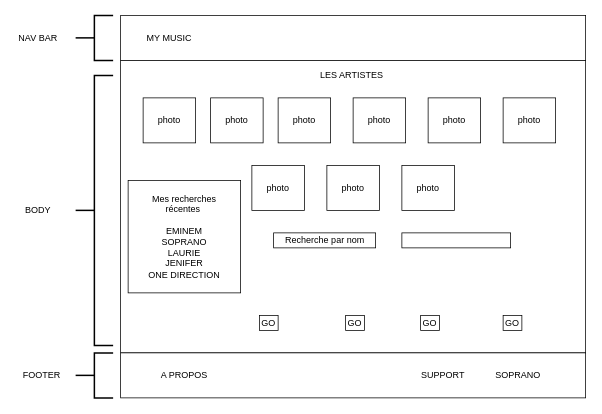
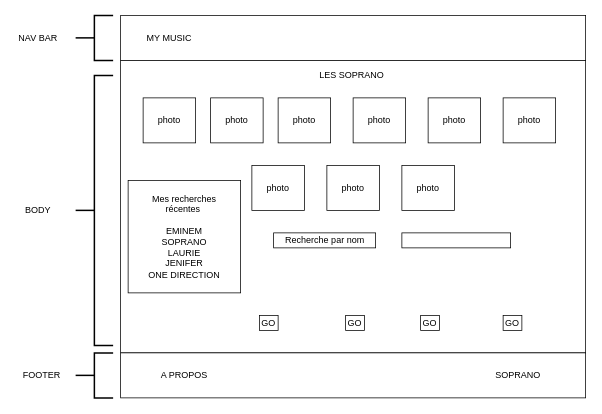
- <mxCell id="5" value="&lt;font style=&quot;vertical-align: inherit&quot;&gt;&lt;font style=&quot;vertical-align: inherit&quot;&gt;LES ARTISTES&amp;nbsp;&lt;/font&gt;&lt;/font&gt;" style="text;html=1;strokeColor=none;fillColor=none;align=center;verticalAlign=middle;whiteSpace=wrap;rounded=0;" vertex="1" parent="1"><mxGeometry x="405" y="90" width="130" height="20" as="geometry" /></mxCell>
+ <mxCell id="5" value="&lt;font style=&quot;vertical-align: inherit&quot;&gt;&lt;font style=&quot;vertical-align: inherit&quot;&gt;LES SOPRANO&amp;nbsp;&lt;/font&gt;&lt;/font&gt;" style="text;html=1;strokeColor=none;fillColor=none;align=center;verticalAlign=middle;whiteSpace=wrap;rounded=0;" vertex="1" parent="1"><mxGeometry x="405" y="90" width="130" height="20" as="geometry" /></mxCell>
- <mxCell id="31" value="SUPPORT" style="text;html=1;strokeColor=none;fillColor=none;align=center;verticalAlign=middle;whiteSpace=wrap;rounded=0;" vertex="1" parent="1"><mxGeometry x="570" y="490" width="40" height="20" as="geometry" /></mxCell>
